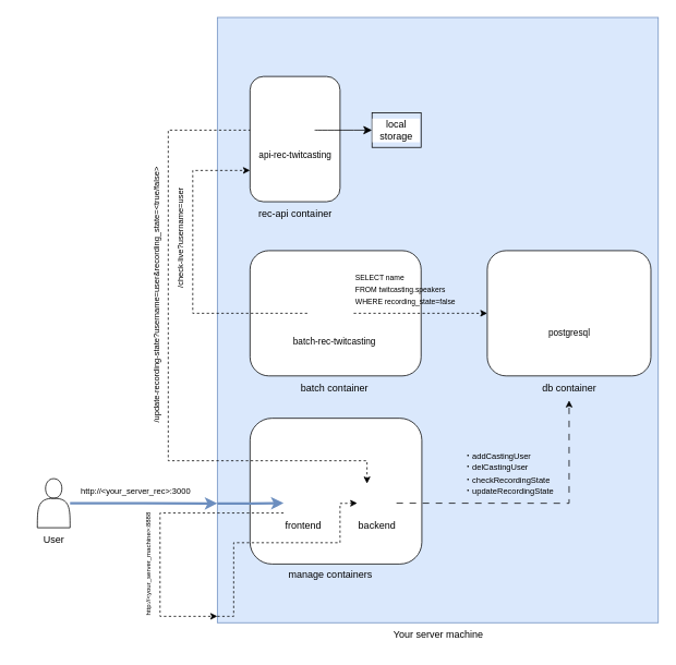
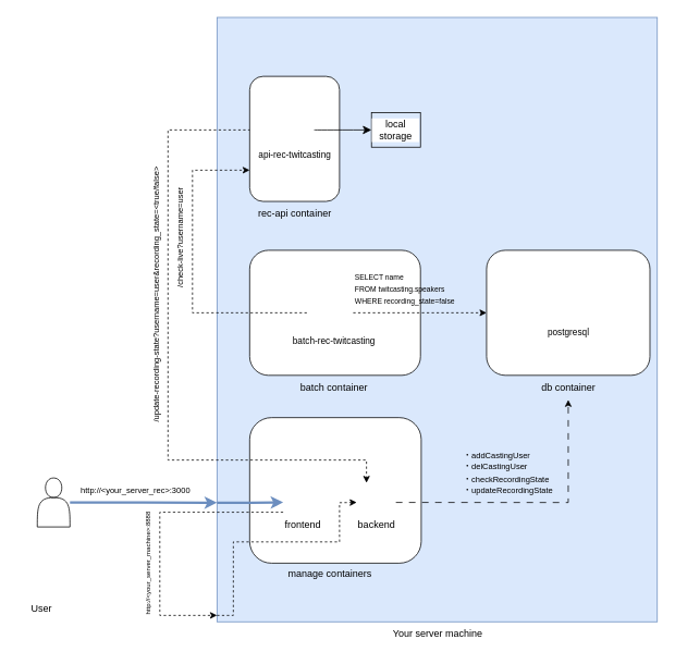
- <mxCell id="35" value="User" style="text;html=1;align=center;verticalAlign=middle;resizable=0;points=[];autosize=1;strokeColor=none;fillColor=none;" parent="1" vertex="1"><mxGeometry x="40" y="644.7" width="50" height="30" as="geometry" /></mxCell>
+ <mxCell id="35" value="User" style="text;html=1;align=center;verticalAlign=middle;resizable=0;points=[];autosize=1;strokeColor=none;fillColor=none;" parent="1" vertex="1"><mxGeometry x="25" y="729.7" width="50" height="30" as="geometry" /></mxCell>
